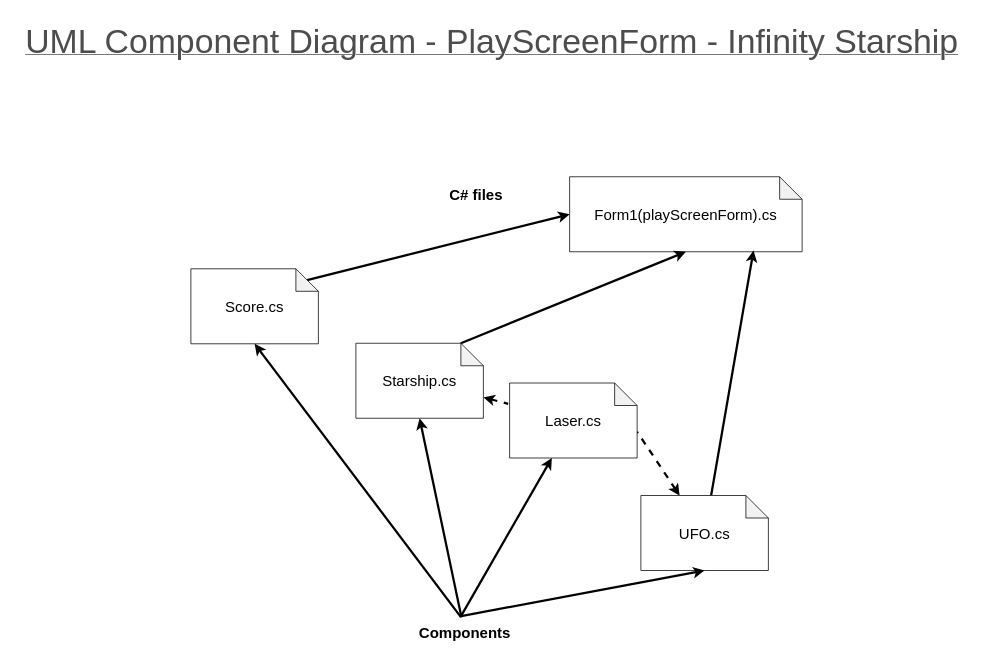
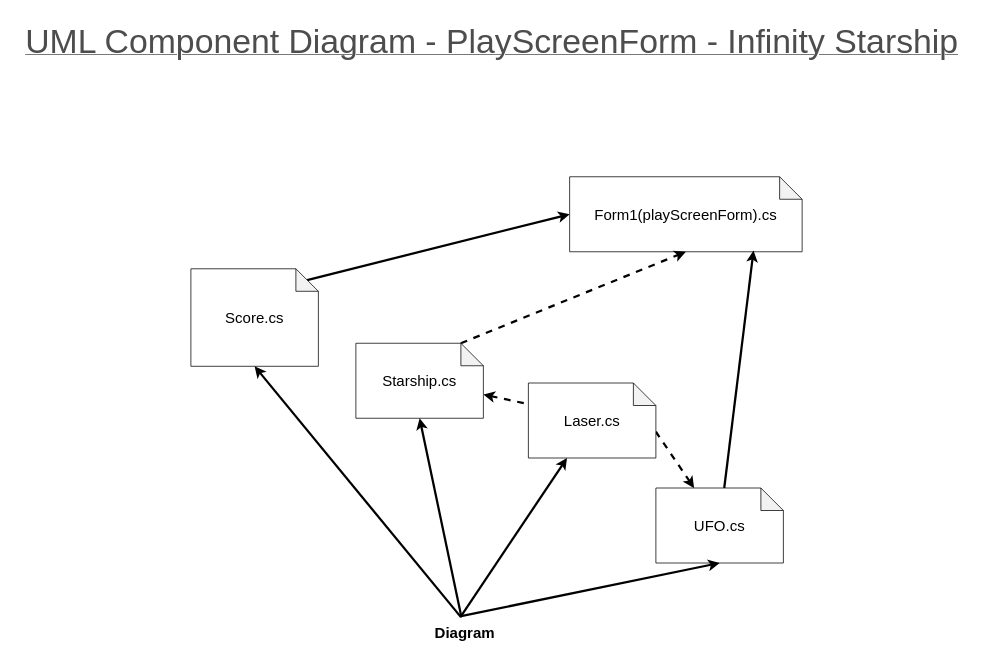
- <mxCell id="18" value="&lt;b&gt;C# files&lt;/b&gt;" style="text;html=1;align=center;verticalAlign=middle;resizable=0;points=[];autosize=1;strokeColor=none;fillColor=none;fontSize=20;" vertex="1" parent="1"><mxGeometry x="589" y="237.72" width="90" height="40" as="geometry" /></mxCell>
- <mxCell id="5" style="edgeStyle=none;rounded=0;orthogonalLoop=1;jettySize=auto;html=1;entryX=0.5;entryY=1;entryDx=0;entryDy=0;entryPerimeter=0;fontSize=20;startArrow=none;startFill=0;endArrow=classic;endFill=1;strokeColor=default;strokeWidth=3;exitX=0;exitY=0;exitDx=140;exitDy=0;exitPerimeter=0;" edge="1" parent="1" source="6" target="3"><mxGeometry relative="1" as="geometry" /></mxCell>
+ <mxCell id="5" style="edgeStyle=none;rounded=0;orthogonalLoop=1;jettySize=auto;html=1;entryX=0.5;entryY=1;entryDx=0;entryDy=0;entryPerimeter=0;fontSize=20;startArrow=none;startFill=0;endArrow=classic;endFill=1;strokeColor=default;strokeWidth=3;exitX=0;exitY=0;exitDx=140;exitDy=0;exitPerimeter=0;dashed=1;" edge="1" parent="1" source="6" target="3"><mxGeometry relative="1" as="geometry" /></mxCell>
- <mxCell id="12" value="&lt;font style=&quot;font-size: 20px;&quot;&gt;Score.cs&lt;/font&gt;" style="shape=note;whiteSpace=wrap;html=1;backgroundOutline=1;darkOpacity=0.05;" vertex="1" parent="1"><mxGeometry x="254" y="357.72" width="170" height="100" as="geometry" /></mxCell>
+ <mxCell id="12" value="&lt;font style=&quot;font-size: 20px;&quot;&gt;Score.cs&lt;/font&gt;" style="shape=note;whiteSpace=wrap;html=1;backgroundOutline=1;darkOpacity=0.05;" vertex="1" parent="1"><mxGeometry x="254" y="357.72" width="170" height="130" as="geometry" /></mxCell>
- <mxCell id="10" value="&lt;font style=&quot;font-size: 20px;&quot;&gt;Laser.cs&lt;/font&gt;" style="shape=note;whiteSpace=wrap;html=1;backgroundOutline=1;darkOpacity=0.05;" vertex="1" parent="1"><mxGeometry x="679" y="510" width="170" height="100" as="geometry" /></mxCell>
+ <mxCell id="10" value="&lt;font style=&quot;font-size: 20px;&quot;&gt;Laser.cs&lt;/font&gt;" style="shape=note;whiteSpace=wrap;html=1;backgroundOutline=1;darkOpacity=0.05;" vertex="1" parent="1"><mxGeometry x="704" y="510" width="170" height="100" as="geometry" /></mxCell>
- <mxCell id="9" value="&lt;font style=&quot;font-size: 20px;&quot;&gt;UFO.cs&lt;/font&gt;" style="shape=note;whiteSpace=wrap;html=1;backgroundOutline=1;darkOpacity=0.05;" vertex="1" parent="1"><mxGeometry x="854" y="660" width="170" height="100" as="geometry" /></mxCell>
+ <mxCell id="9" value="&lt;font style=&quot;font-size: 20px;&quot;&gt;UFO.cs&lt;/font&gt;" style="shape=note;whiteSpace=wrap;html=1;backgroundOutline=1;darkOpacity=0.05;" vertex="1" parent="1"><mxGeometry x="874" y="650" width="170" height="100" as="geometry" /></mxCell>
- <mxCell id="17" value="&lt;b&gt;Components&lt;/b&gt;" style="text;html=1;align=center;verticalAlign=middle;resizable=0;points=[];autosize=1;strokeColor=none;fillColor=none;fontSize=20;" vertex="1" parent="1"><mxGeometry x="544" y="822.28" width="150" height="40" as="geometry" /></mxCell>
+ <mxCell id="17" value="&lt;b&gt;Diagram&lt;/b&gt;" style="text;html=1;align=center;verticalAlign=middle;resizable=0;points=[];autosize=1;strokeColor=none;fillColor=none;fontSize=20;" vertex="1" parent="1"><mxGeometry x="544" y="822.28" width="150" height="40" as="geometry" /></mxCell>
